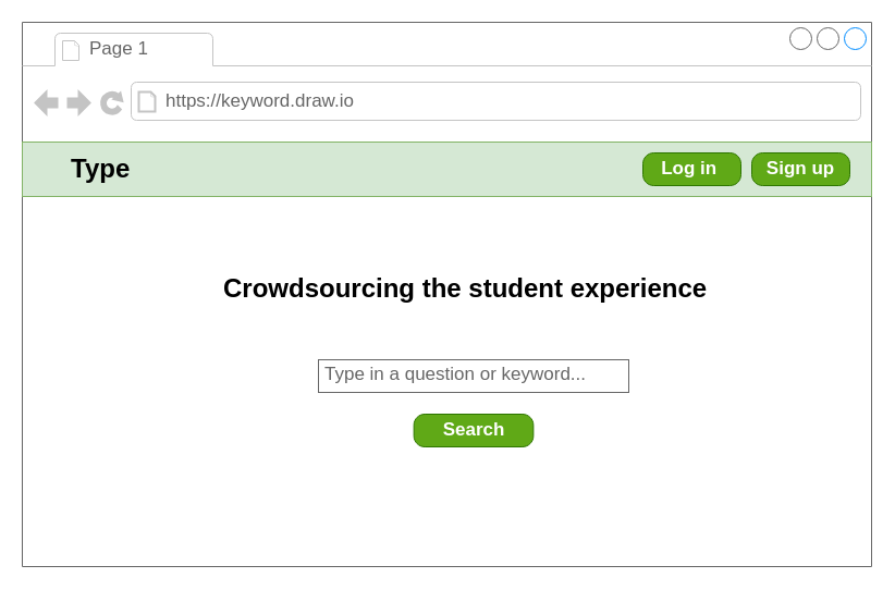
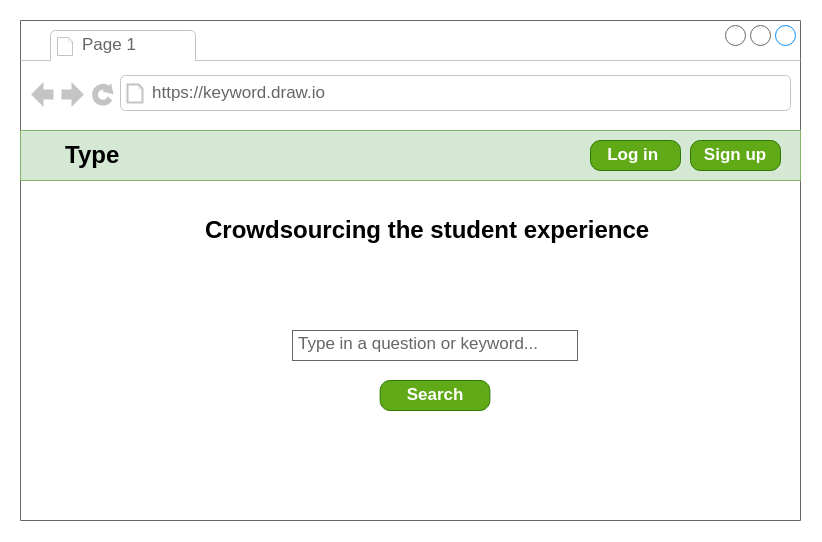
- <mxCell id="9" value="&lt;h1&gt;Crowdsourcing the student experience&lt;/h1&gt;" style="text;html=1;strokeColor=none;fillColor=none;spacing=5;spacingTop=-20;whiteSpace=wrap;overflow=hidden;rounded=0;" vertex="1" parent="2"><mxGeometry x="180" y="225" width="500" height="50" as="geometry" /></mxCell>
+ <mxCell id="9" value="&lt;h1&gt;Crowdsourcing the student experience&lt;/h1&gt;" style="text;html=1;strokeColor=none;fillColor=none;spacing=5;spacingTop=-20;whiteSpace=wrap;overflow=hidden;rounded=0;" vertex="1" parent="2"><mxGeometry x="180" y="190" width="500" height="50" as="geometry" /></mxCell>
